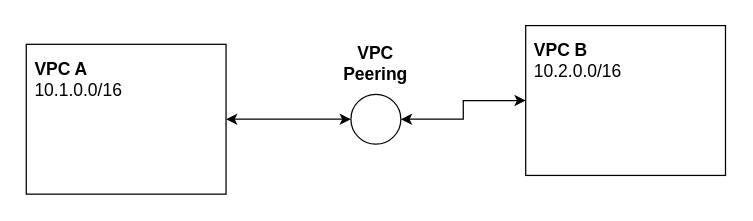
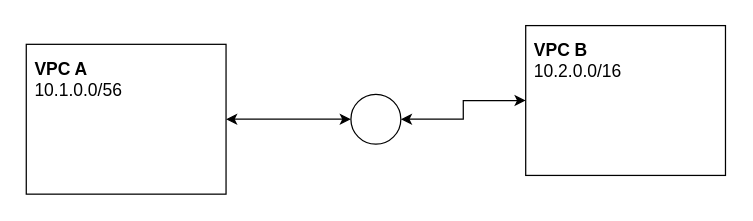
- <mxCell id="7" value="VPC&lt;br style=&quot;font-size: 14px;&quot;&gt;Peering" style="text;html=1;align=center;verticalAlign=middle;whiteSpace=wrap;rounded=0;fontSize=14;fontStyle=1" vertex="1" parent="1"><mxGeometry x="270" y="35" width="60" height="30" as="geometry" /></mxCell>
- <mxCell id="2" value="&lt;b&gt;VPC A&lt;/b&gt;&lt;div style=&quot;font-size: 14px;&quot;&gt;&lt;span style=&quot;background-color: initial;&quot;&gt;10.1.0.0/16&lt;/span&gt;&lt;br&gt;&lt;/div&gt;" style="rounded=0;whiteSpace=wrap;html=1;fontSize=14;verticalAlign=top;align=left;spacing=7.874;" vertex="1" parent="1"><mxGeometry x="20" y="35" width="160" height="120" as="geometry" /></mxCell>
+ <mxCell id="2" value="&lt;b&gt;VPC A&lt;/b&gt;&lt;div style=&quot;font-size: 14px;&quot;&gt;&lt;span style=&quot;background-color: initial;&quot;&gt;10.1.0.0/56&lt;/span&gt;&lt;br&gt;&lt;/div&gt;" style="rounded=0;whiteSpace=wrap;html=1;fontSize=14;verticalAlign=top;align=left;spacing=7.874;" vertex="1" parent="1"><mxGeometry x="20" y="35" width="160" height="120" as="geometry" /></mxCell>
